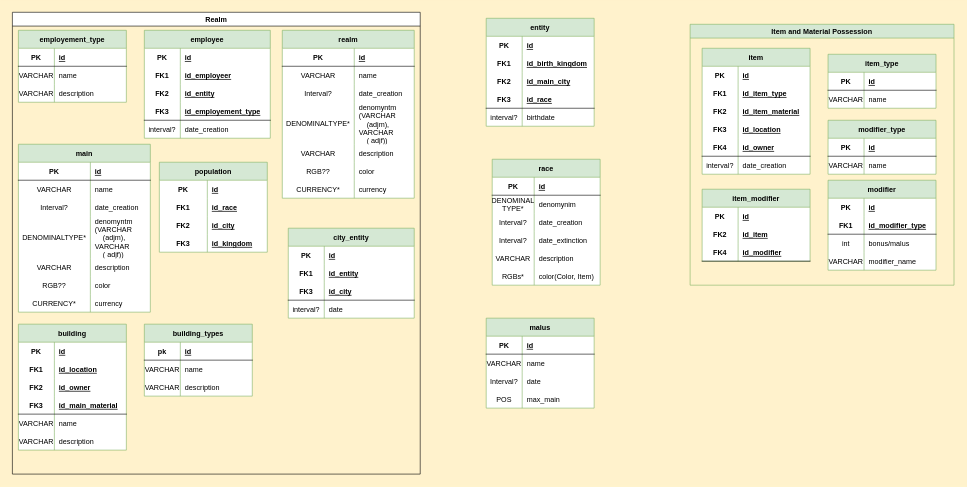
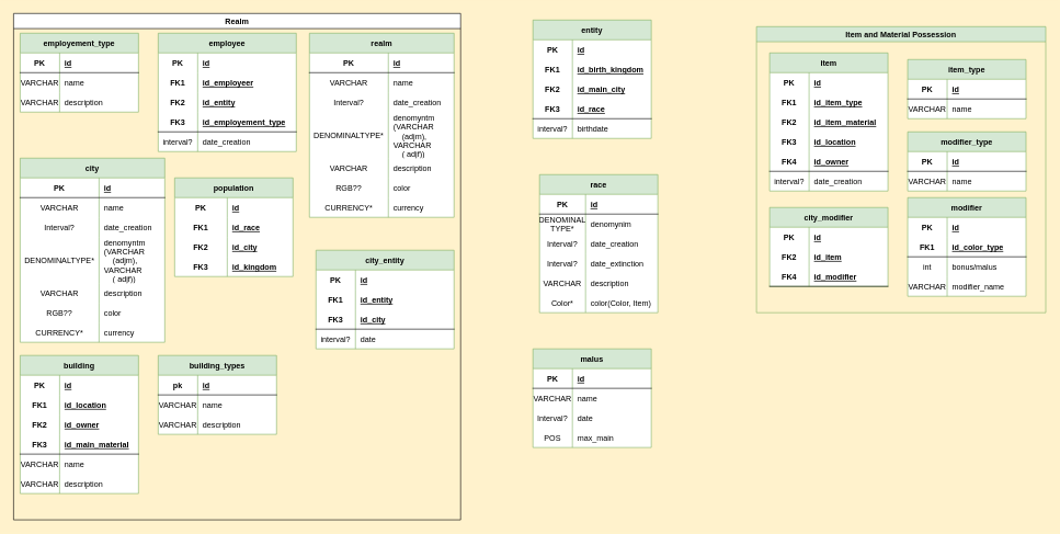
- <mxCell id="61" value="main" style="shape=table;startSize=30;container=1;collapsible=1;childLayout=tableLayout;fixedRows=1;rowLines=0;fontStyle=1;align=center;resizeLast=1;swimlaneFillColor=default;resizeLastRow=0;top=1;snapToPoint=0;labelBackgroundColor=none;fillColor=#d5e8d4;strokeColor=#82b366;" parent="60" vertex="1"><mxGeometry x="10" y="220" width="220" height="280" as="geometry" /></mxCell>
+ <mxCell id="61" value="city" style="shape=table;startSize=30;container=1;collapsible=1;childLayout=tableLayout;fixedRows=1;rowLines=0;fontStyle=1;align=center;resizeLast=1;swimlaneFillColor=default;resizeLastRow=0;top=1;snapToPoint=0;labelBackgroundColor=none;fillColor=#d5e8d4;strokeColor=#82b366;" parent="60" vertex="1"><mxGeometry x="10" y="220" width="220" height="280" as="geometry" /></mxCell>
- <mxCell id="207" value="item_modifier" style="shape=table;startSize=30;container=1;collapsible=1;childLayout=tableLayout;fixedRows=1;rowLines=0;fontStyle=1;align=center;resizeLast=1;fillColor=#d5e8d4;strokeColor=#82b366;swimlaneFillColor=default;labelBackgroundColor=none;" parent="160" vertex="1"><mxGeometry x="20" y="275" width="180" height="120" as="geometry" /></mxCell>
+ <mxCell id="207" value="city_modifier" style="shape=table;startSize=30;container=1;collapsible=1;childLayout=tableLayout;fixedRows=1;rowLines=0;fontStyle=1;align=center;resizeLast=1;fillColor=#d5e8d4;strokeColor=#82b366;swimlaneFillColor=default;labelBackgroundColor=none;" parent="160" vertex="1"><mxGeometry x="20" y="275" width="180" height="120" as="geometry" /></mxCell>
- <mxCell id="193" value="id_modifier_type" style="shape=partialRectangle;connectable=0;fillColor=none;top=0;left=0;bottom=0;right=0;align=left;spacingLeft=6;fontStyle=5;overflow=hidden;" parent="191" vertex="1"><mxGeometry x="60" width="120" height="30" as="geometry"><mxRectangle width="120" height="30" as="alternateBounds" /></mxGeometry></mxCell>
+ <mxCell id="193" value="id_color_type" style="shape=partialRectangle;connectable=0;fillColor=none;top=0;left=0;bottom=0;right=0;align=left;spacingLeft=6;fontStyle=5;overflow=hidden;" parent="191" vertex="1"><mxGeometry x="60" width="120" height="30" as="geometry"><mxRectangle width="120" height="30" as="alternateBounds" /></mxGeometry></mxCell>
- <mxCell id="58" value="RGBs*" style="shape=partialRectangle;connectable=0;fillColor=none;top=0;left=0;bottom=0;right=0;editable=1;overflow=hidden;" parent="57" vertex="1"><mxGeometry width="70" height="30" as="geometry"><mxRectangle width="70" height="30" as="alternateBounds" /></mxGeometry></mxCell>
+ <mxCell id="58" value="Color*" style="shape=partialRectangle;connectable=0;fillColor=none;top=0;left=0;bottom=0;right=0;editable=1;overflow=hidden;" parent="57" vertex="1"><mxGeometry width="70" height="30" as="geometry"><mxRectangle width="70" height="30" as="alternateBounds" /></mxGeometry></mxCell>
